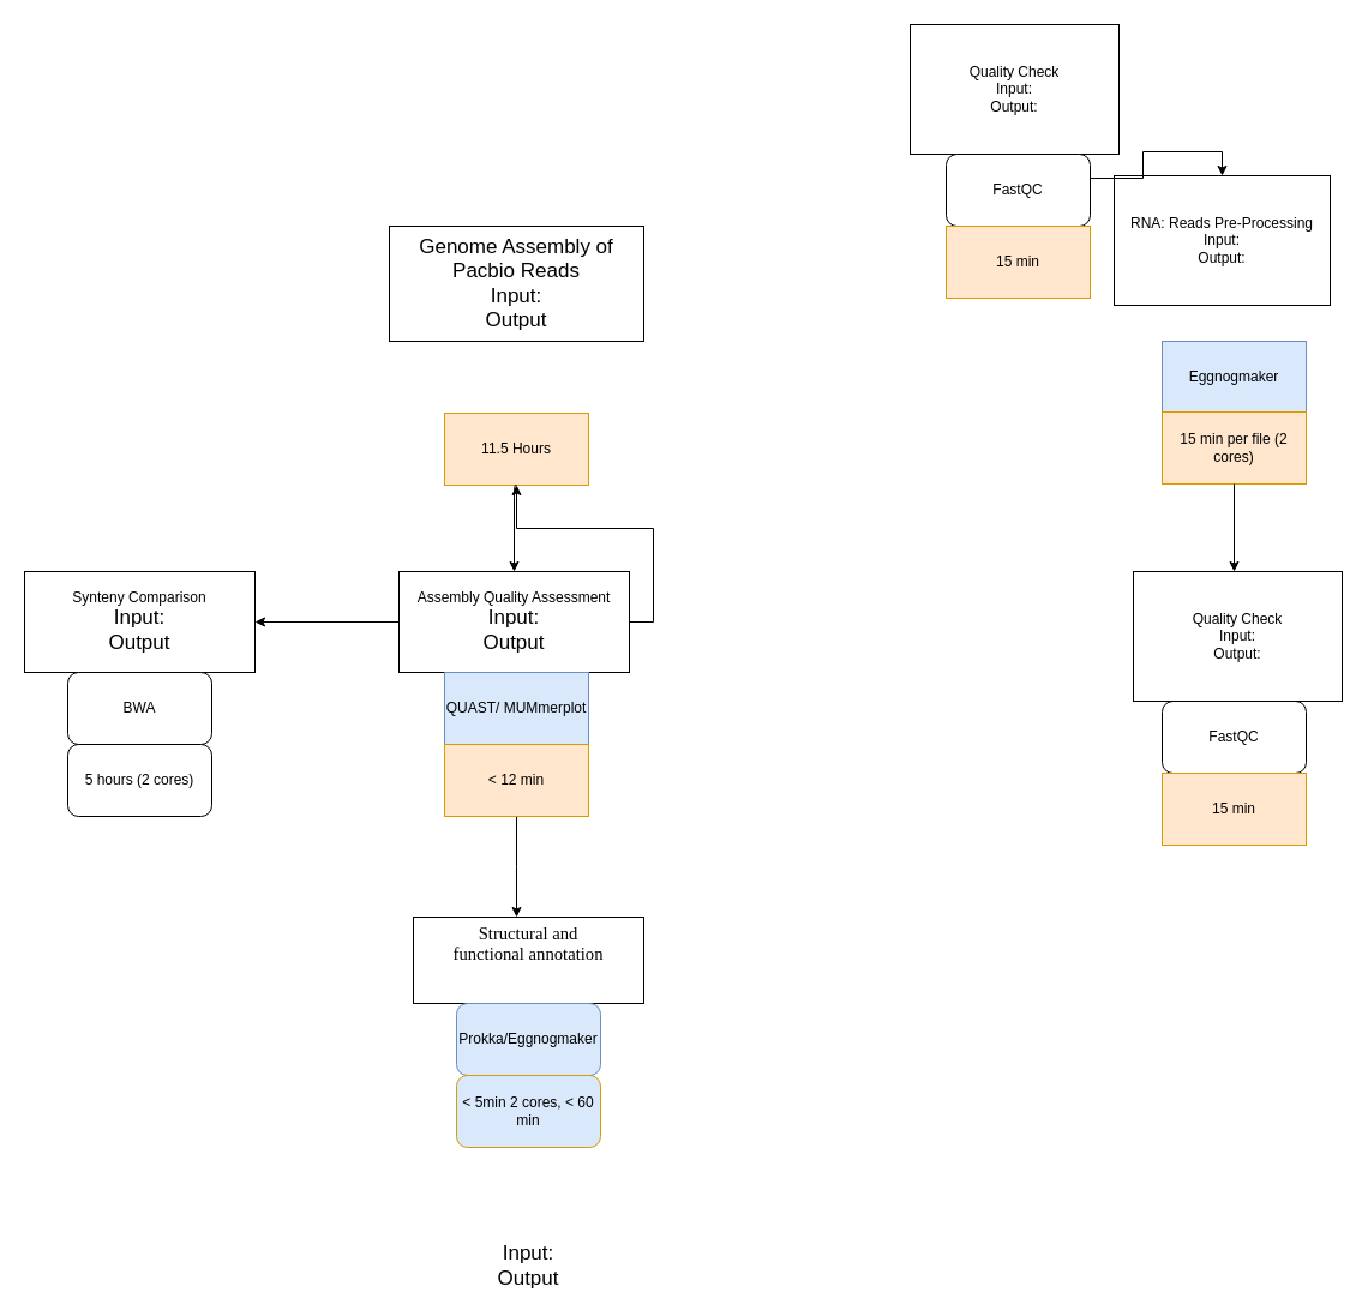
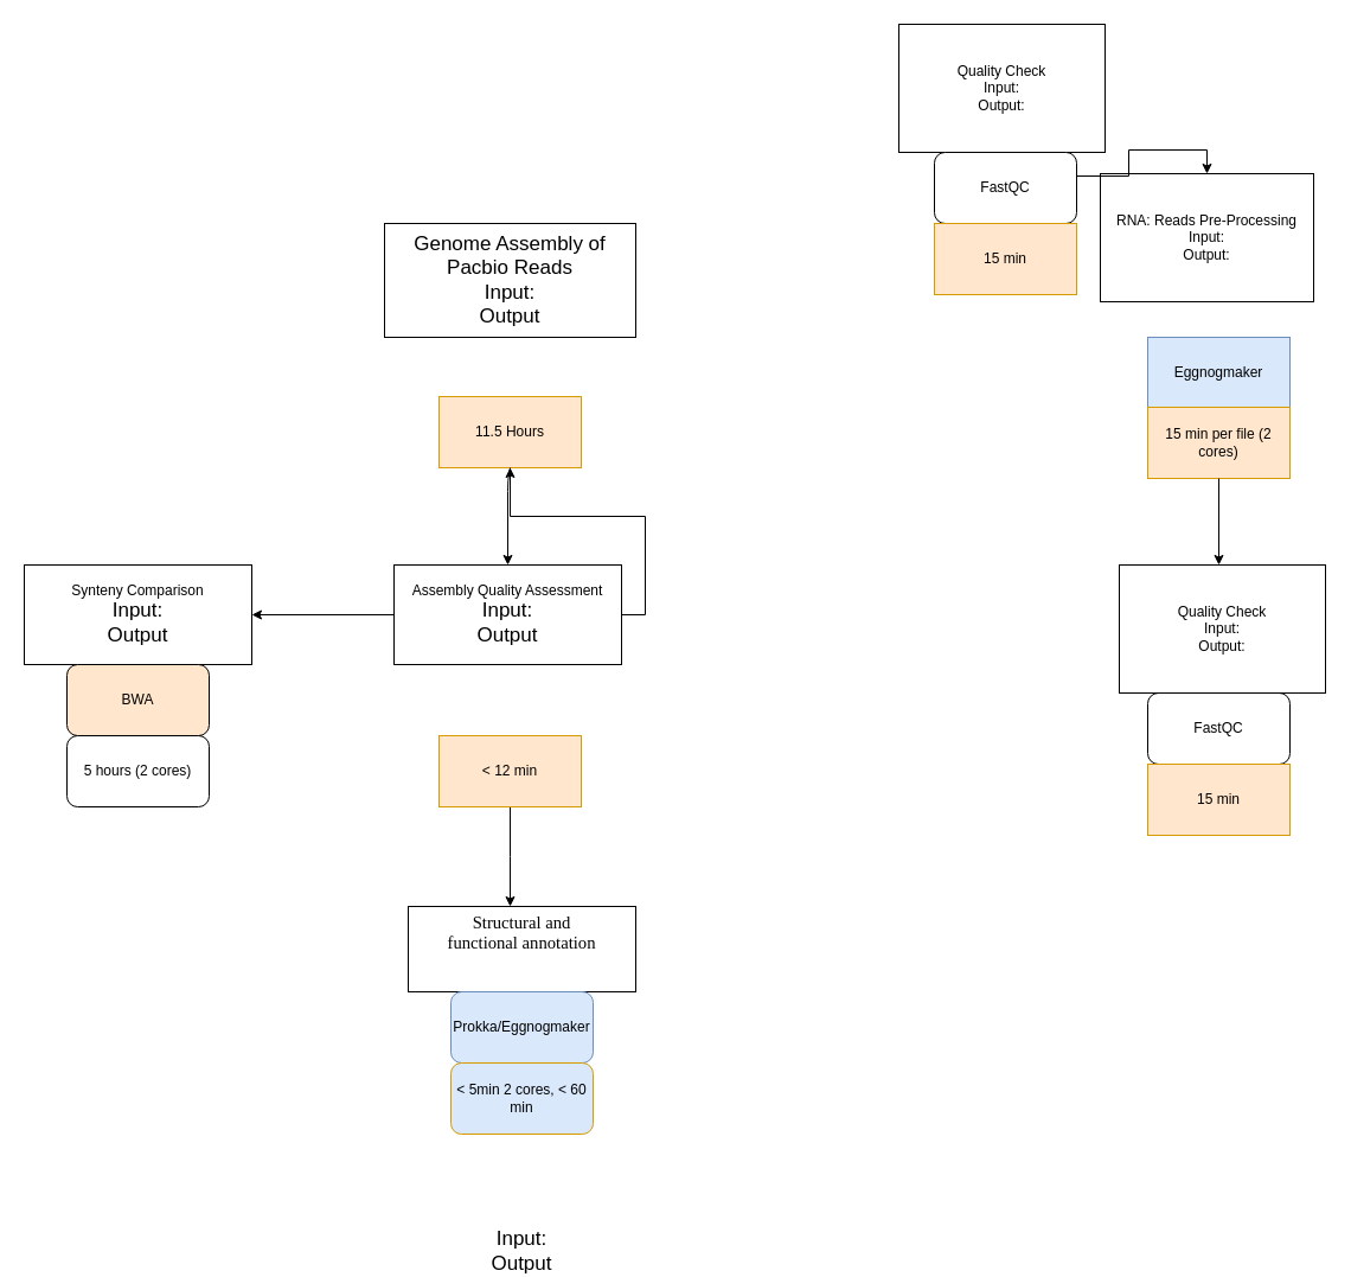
- <mxCell id="3" value="11.5 Hours" style="rounded=0;whiteSpace=wrap;html=1;fillColor=#ffe6cc;strokeColor=#d79b00;" vertex="1" parent="1"><mxGeometry x="370" y="344" width="120" height="60" as="geometry" /></mxCell>
+ <mxCell id="3" value="11.5 Hours" style="rounded=0;whiteSpace=wrap;html=1;fillColor=#ffe6cc;strokeColor=#d79b00;" vertex="1" parent="1"><mxGeometry x="370" y="334" width="120" height="60" as="geometry" /></mxCell>
- <mxCell id="19" value="BWA" style="rounded=1;whiteSpace=wrap;html=1;" vertex="1" parent="1"><mxGeometry x="56" y="560" width="120" height="60" as="geometry" /></mxCell>
+ <mxCell id="19" value="BWA" style="rounded=1;whiteSpace=wrap;html=1;fillColor=#ffe6cc;" vertex="1" parent="1"><mxGeometry x="56" y="560" width="120" height="60" as="geometry" /></mxCell>
- <mxCell id="12" value="QUAST/ MUMmerplot" style="rounded=0;whiteSpace=wrap;html=1;fillColor=#dae8fc;strokeColor=#6c8ebf;" vertex="1" parent="1"><mxGeometry x="370" y="560" width="120" height="60" as="geometry" /></mxCell>
